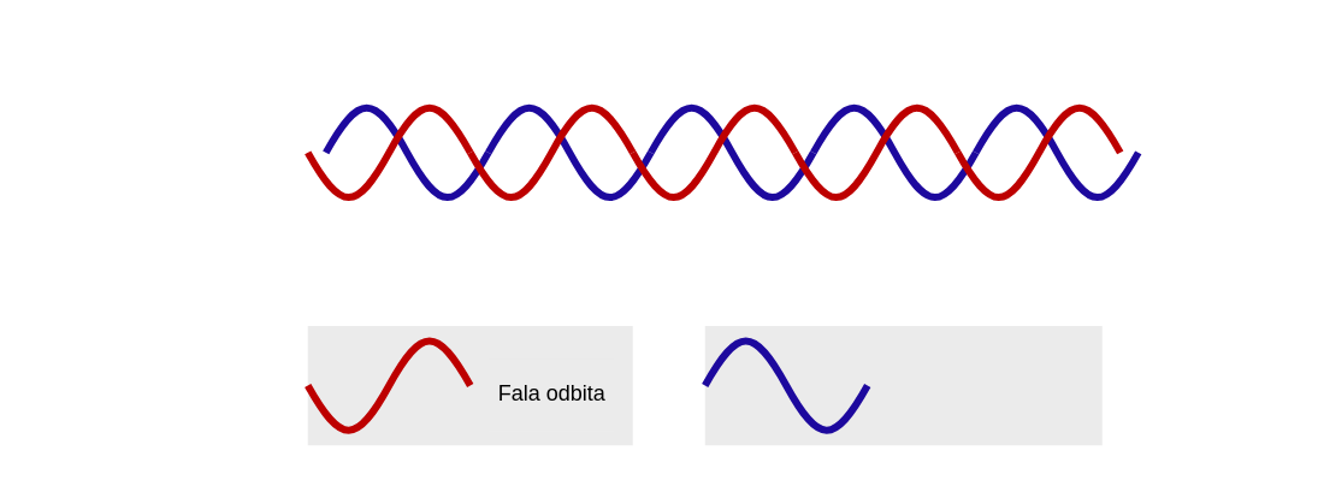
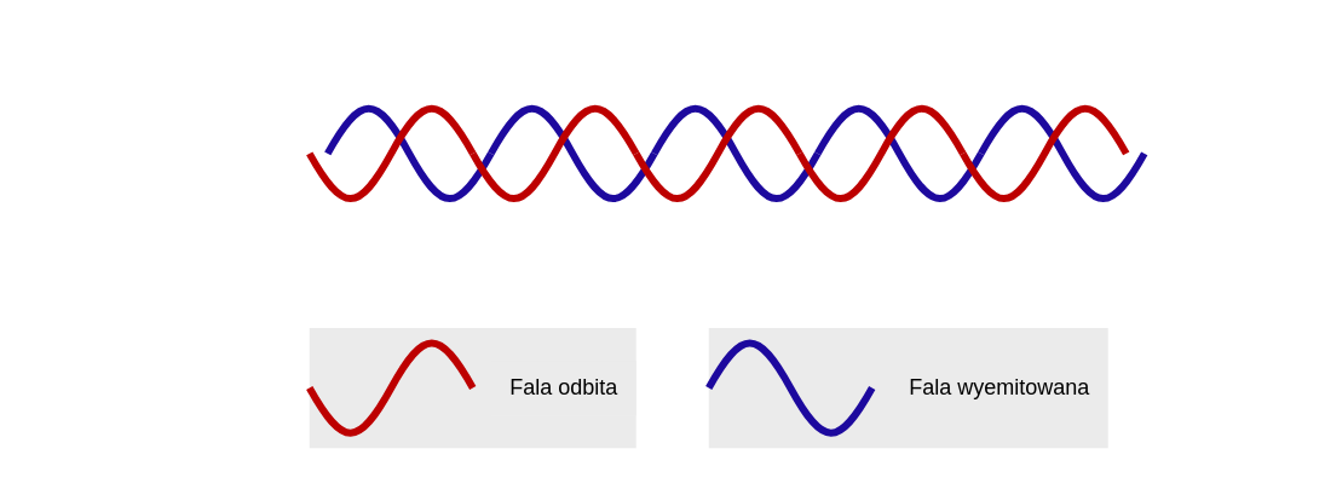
+ <mxCell id="19" value="Fala wyemitowana" style="text;html=1;align=center;verticalAlign=middle;resizable=0;points=[];autosize=1;strokeColor=none;fillColor=none;" vertex="1" parent="17"><mxGeometry x="100" y="18.09" width="120" height="30" as="geometry" /></mxCell>
- <mxCell id="16" value="Fala odbita" style="text;html=1;align=center;verticalAlign=middle;resizable=0;points=[];autosize=1;strokeColor=none;fillColor=#EBEBEB;gradientColor=none;" vertex="1" parent="14"><mxGeometry x="100" y="18.09" width="70" height="40" as="geometry" /></mxCell>
+ <mxCell id="16" value="Fala odbita" style="text;html=1;align=center;verticalAlign=middle;resizable=0;points=[];autosize=1;strokeColor=none;fillColor=#EBEBEB;gradientColor=none;" vertex="1" parent="14"><mxGeometry x="100" y="18.09" width="80" height="30" as="geometry" /></mxCell>
